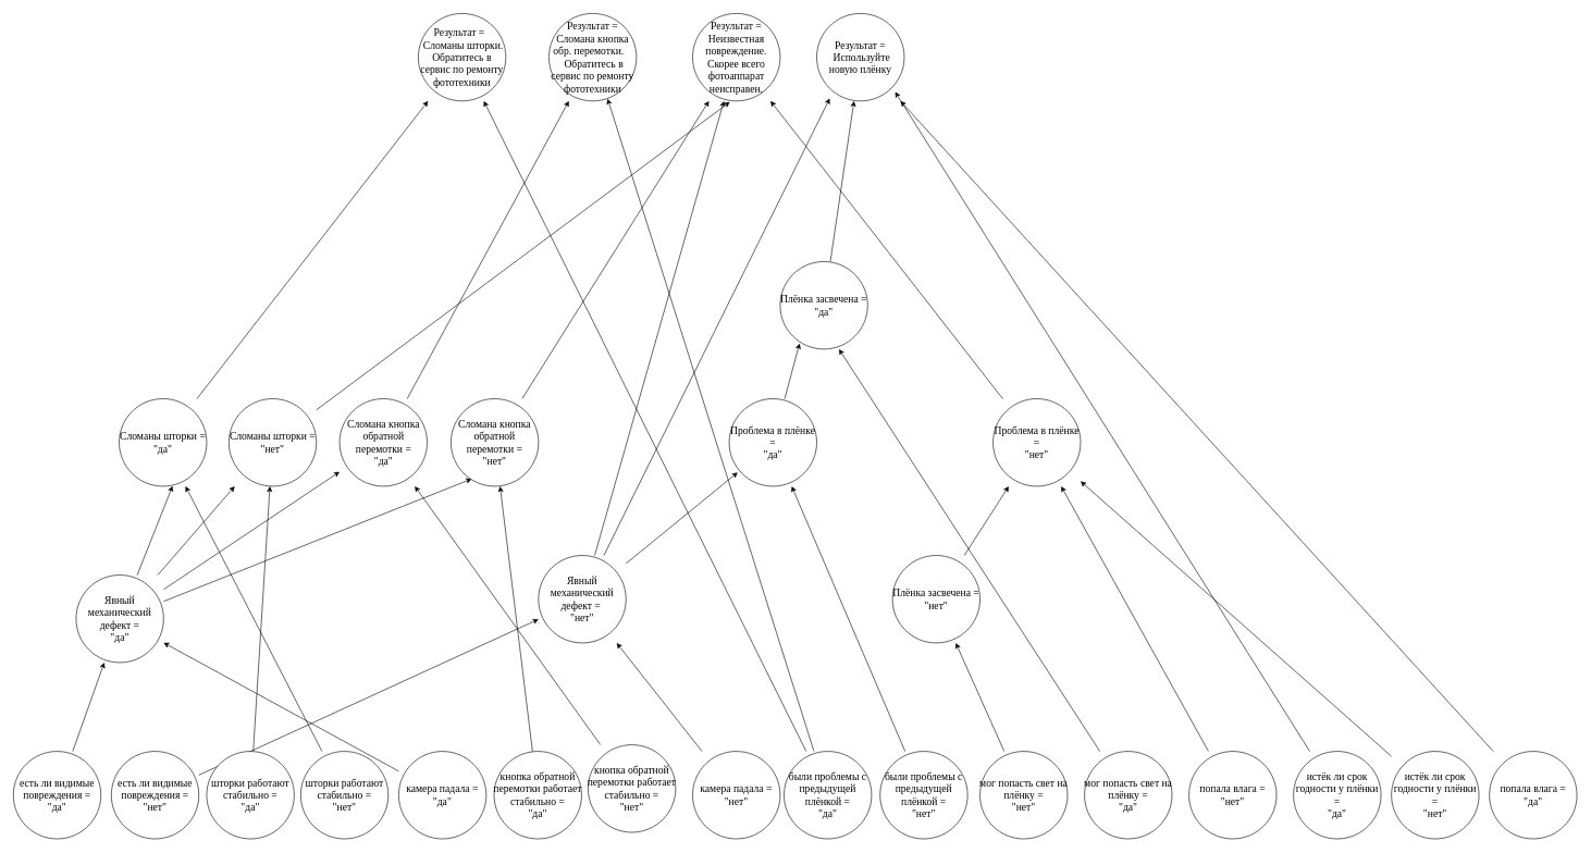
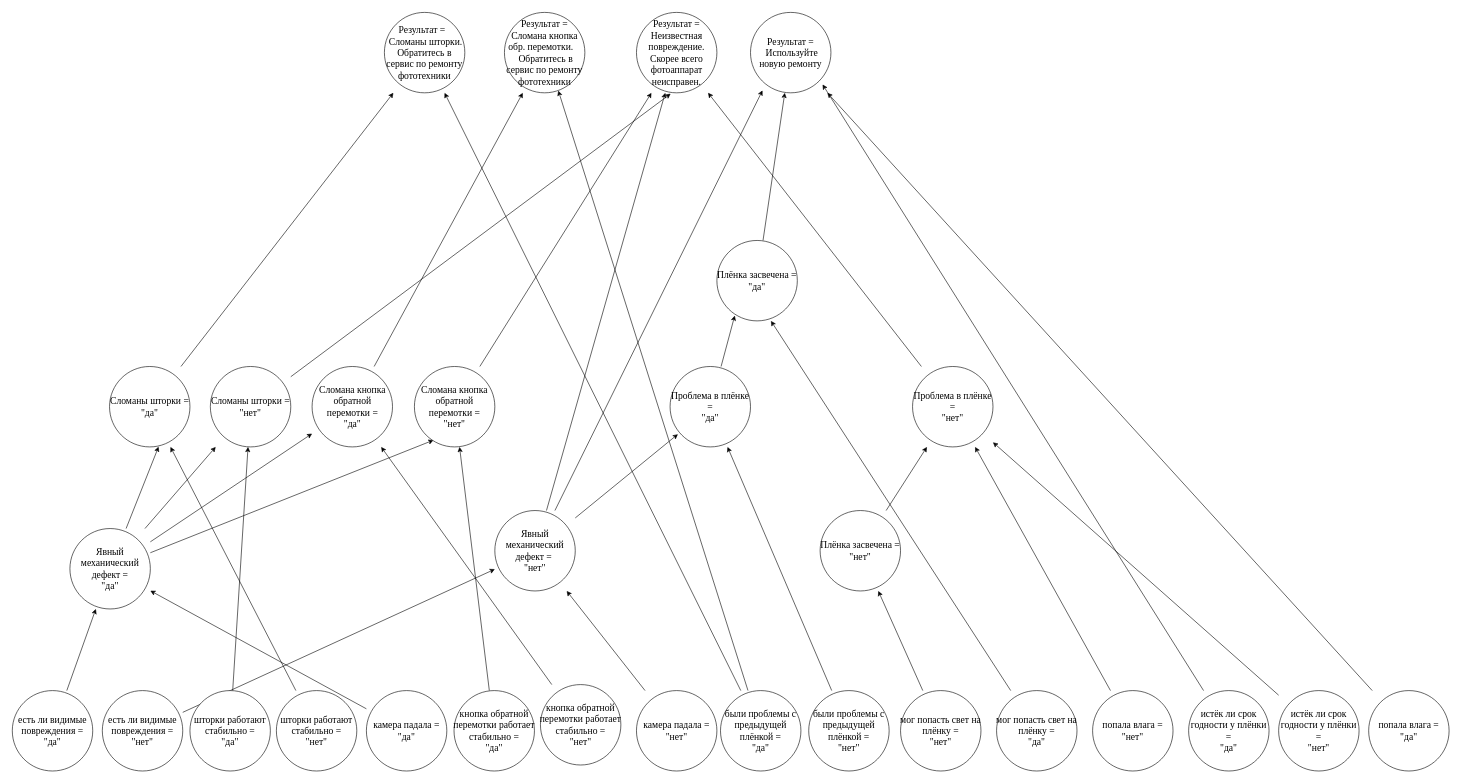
- <mxCell id="48" value="&lt;font style=&quot;font-size: 16px ; font-family: &amp;#34;calibri&amp;#34; ; color: #000000 ; direction: ltr ; letter-spacing: 0px ; line-height: 120% ; opacity: 1&quot;&gt;Результат = &lt;br&gt;&amp;nbsp;Используйте новую плёнку&lt;br&gt;&lt;/font&gt;" style="verticalAlign=middle;align=center;vsdxID=26;fillColor=#FFFFFF;gradientColor=none;shape=stencil(vVHLDsIgEPwajiQU4hfU+h8bu7RELM2CFv9eyMZYjCcP3mZ2Zh/ZEaaPM6wotIqJwgU3N6ZZmKPQ2i0zkksFCTMI09tAOFG4LSPzFaqzomu41wmZ+1Tt0OrB7MD0xE6gc5EoN5qi1vsa1Kmvo1SWkF2UFBIkF5ZmqweaUJY10nqYGiluiOuu3P182P/OKuD9Zuu855T2+mcspcSRmuEJ);strokeColor=#000000;spacingTop=-3;spacingBottom=-3;spacingLeft=-3;spacingRight=-3;labelBackgroundColor=none;html=1;whiteSpace=wrap;" parent="1" vertex="1"><mxGeometry x="1250" y="20" width="134" height="134" as="geometry" /></mxCell>
+ <mxCell id="48" value="&lt;font style=&quot;font-size: 16px ; font-family: &amp;#34;calibri&amp;#34; ; color: #000000 ; direction: ltr ; letter-spacing: 0px ; line-height: 120% ; opacity: 1&quot;&gt;Результат = &lt;br&gt;&amp;nbsp;Используйте новую ремонту&lt;br&gt;&lt;/font&gt;" style="verticalAlign=middle;align=center;vsdxID=26;fillColor=#FFFFFF;gradientColor=none;shape=stencil(vVHLDsIgEPwajiQU4hfU+h8bu7RELM2CFv9eyMZYjCcP3mZ2Zh/ZEaaPM6wotIqJwgU3N6ZZmKPQ2i0zkksFCTMI09tAOFG4LSPzFaqzomu41wmZ+1Tt0OrB7MD0xE6gc5EoN5qi1vsa1Kmvo1SWkF2UFBIkF5ZmqweaUJY10nqYGiluiOuu3P182P/OKuD9Zuu855T2+mcspcSRmuEJ);strokeColor=#000000;spacingTop=-3;spacingBottom=-3;spacingLeft=-3;spacingRight=-3;labelBackgroundColor=none;html=1;whiteSpace=wrap;" parent="1" vertex="1"><mxGeometry x="1250" y="20" width="134" height="134" as="geometry" /></mxCell>
